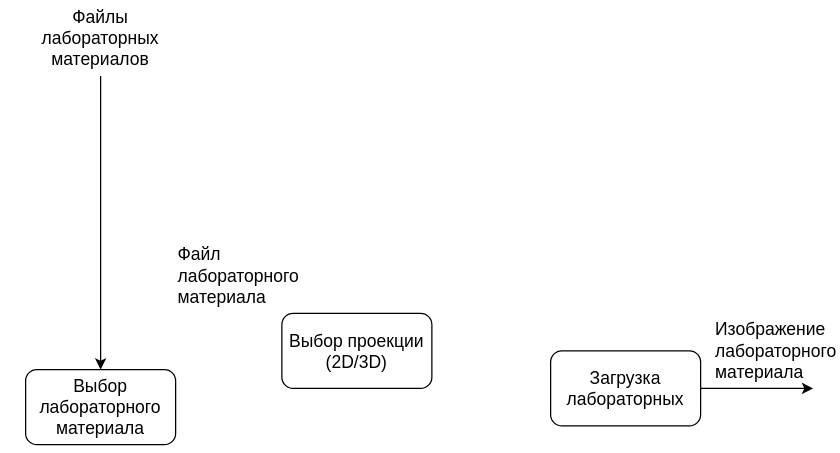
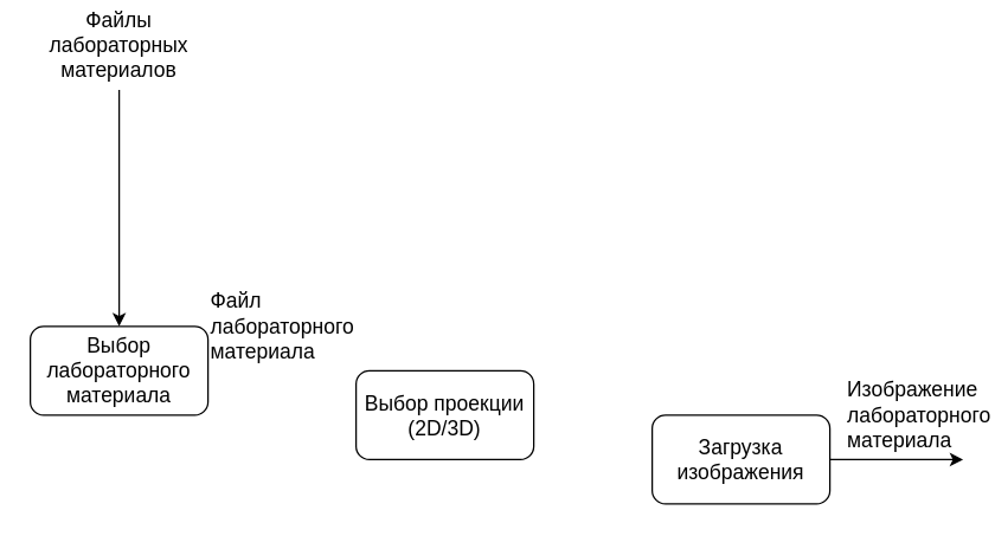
- <mxCell id="9" value="&lt;font style=&quot;font-size: 14px&quot;&gt;Выбор проекции (2D/3D)&lt;/font&gt;" style="rounded=1;whiteSpace=wrap;html=1;" vertex="1" parent="1"><mxGeometry x="225" y="250" width="120" height="60" as="geometry" /></mxCell>
+ <mxCell id="9" value="&lt;font style=&quot;font-size: 14px&quot;&gt;Выбор проекции (2D/3D)&lt;/font&gt;" style="rounded=1;whiteSpace=wrap;html=1;" vertex="1" parent="1"><mxGeometry x="240" y="250" width="120" height="60" as="geometry" /></mxCell>
- <mxCell id="2" value="&lt;font style=&quot;font-size: 14px&quot;&gt;Загрузка лабораторных&lt;/font&gt;" style="rounded=1;whiteSpace=wrap;html=1;" parent="1" vertex="1"><mxGeometry x="440" y="280" width="120" height="60" as="geometry" /></mxCell>
+ <mxCell id="2" value="&lt;font style=&quot;font-size: 14px&quot;&gt;Загрузка изображения&lt;/font&gt;" style="rounded=1;whiteSpace=wrap;html=1;" parent="1" vertex="1"><mxGeometry x="440" y="280" width="120" height="60" as="geometry" /></mxCell>
- <mxCell id="5" value="&lt;font style=&quot;font-size: 14px&quot;&gt;Выбор лабораторного материала&lt;/font&gt;" style="rounded=1;whiteSpace=wrap;html=1;" vertex="1" parent="1"><mxGeometry x="20" y="295" width="120" height="60" as="geometry" /></mxCell>
+ <mxCell id="5" value="&lt;font style=&quot;font-size: 14px&quot;&gt;Выбор лабораторного материала&lt;/font&gt;" style="rounded=1;whiteSpace=wrap;html=1;" vertex="1" parent="1"><mxGeometry x="20" y="220" width="120" height="60" as="geometry" /></mxCell>
